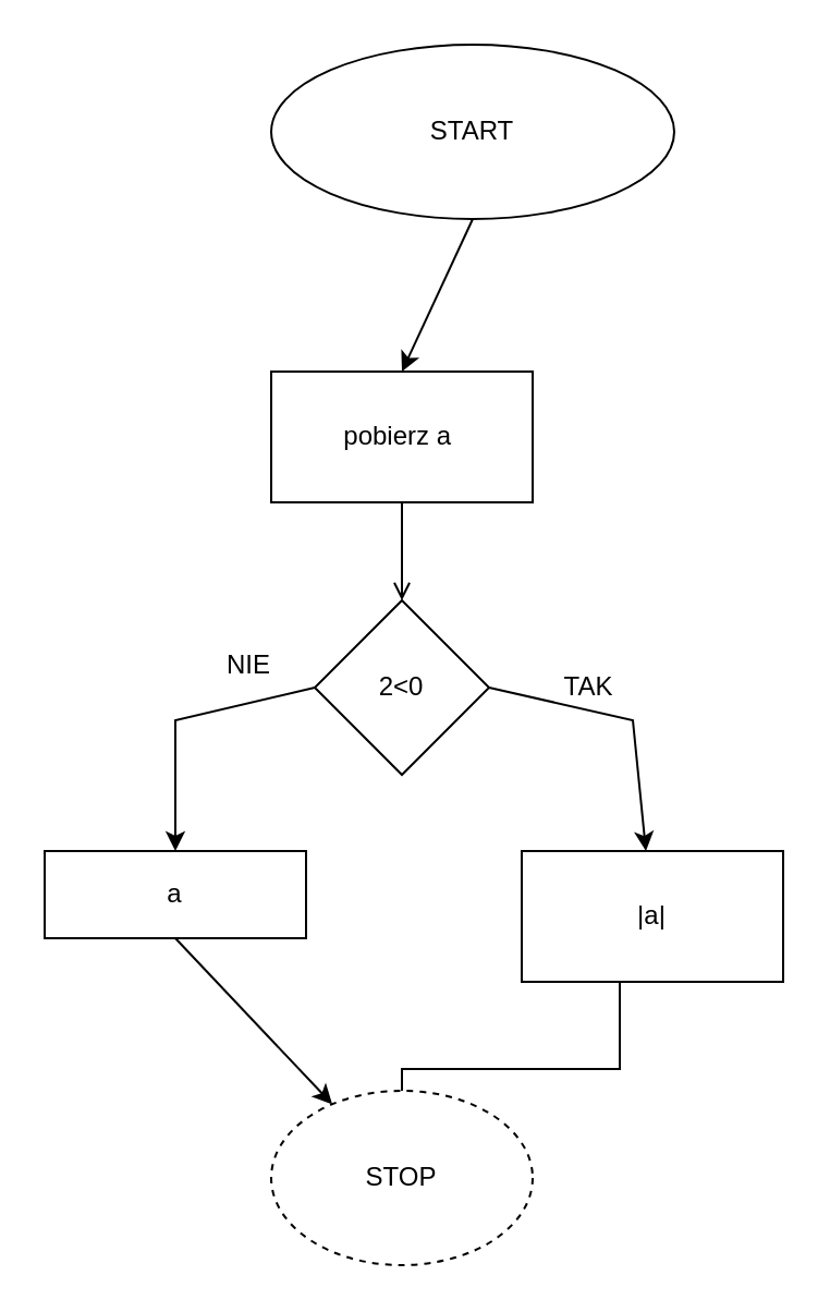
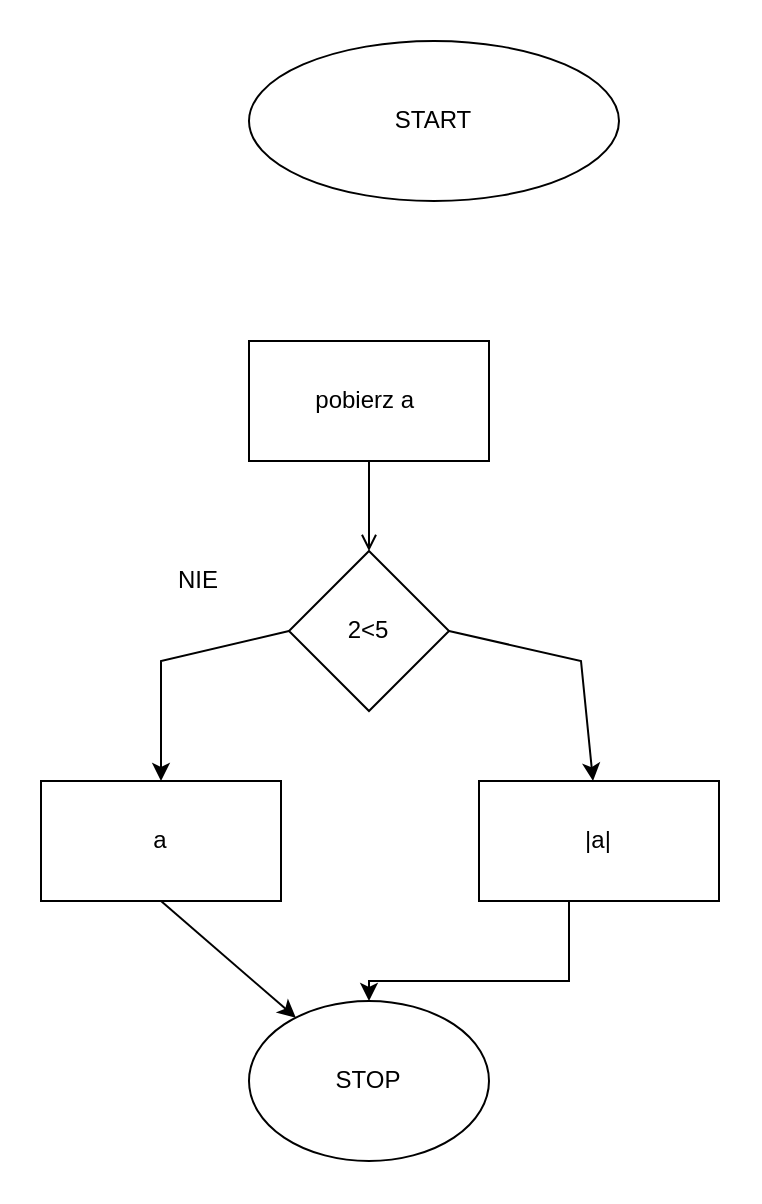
- <mxCell id="9" value="" style="endArrow=classic;html=1;rounded=0;exitX=0.5;exitY=1;exitDx=0;exitDy=0;entryX=0.5;entryY=0;entryDx=0;entryDy=0;" edge="1" parent="1" source="7" target="8"><mxGeometry width="50" height="50" relative="1" as="geometry"><mxPoint x="430" y="410" as="sourcePoint" /><mxPoint x="240" y="350" as="targetPoint" /></mxGeometry></mxCell>
- <mxCell id="5" value="NIE" style="text;html=1;strokeColor=none;fillColor=none;align=center;verticalAlign=middle;whiteSpace=wrap;rounded=0;" vertex="1" parent="1"><mxGeometry x="84" y="290" width="60" height="30" as="geometry" /></mxCell>
+ <mxCell id="5" value="NIE" style="text;html=1;strokeColor=none;fillColor=none;align=center;verticalAlign=middle;whiteSpace=wrap;rounded=0;" vertex="1" parent="1"><mxGeometry x="69" y="275" width="60" height="30" as="geometry" /></mxCell>
- <mxCell id="2" value="2&amp;lt;0" style="rhombus;whiteSpace=wrap;html=1;" vertex="1" parent="1"><mxGeometry x="144" y="275" width="80" height="80" as="geometry" /></mxCell>
+ <mxCell id="2" value="2&amp;lt;5" style="rhombus;whiteSpace=wrap;html=1;" vertex="1" parent="1"><mxGeometry x="144" y="275" width="80" height="80" as="geometry" /></mxCell>
- <mxCell id="6" value="TAK" style="text;html=1;strokeColor=none;fillColor=none;align=center;verticalAlign=middle;whiteSpace=wrap;rounded=0;" vertex="1" parent="1"><mxGeometry x="240" y="300" width="60" height="30" as="geometry" /></mxCell>
- <mxCell id="11" value="a" style="rounded=0;whiteSpace=wrap;html=1;" vertex="1" parent="1"><mxGeometry x="20" y="390" width="120" height="40" as="geometry" /></mxCell>
+ <mxCell id="11" value="a" style="rounded=0;whiteSpace=wrap;html=1;" vertex="1" parent="1"><mxGeometry x="20" y="390" width="120" height="60" as="geometry" /></mxCell>
- <mxCell id="12" value="" style="edgeStyle=orthogonalEdgeStyle;rounded=0;orthogonalLoop=1;jettySize=auto;html=1;endArrow=none;" edge="1" parent="1" source="13" target="14"><mxGeometry relative="1" as="geometry"><Array as="points"><mxPoint x="284" y="490" /><mxPoint x="184" y="490" /></Array></mxGeometry></mxCell>
+ <mxCell id="12" value="" style="edgeStyle=orthogonalEdgeStyle;rounded=0;orthogonalLoop=1;jettySize=auto;html=1;" edge="1" parent="1" source="13" target="14"><mxGeometry relative="1" as="geometry"><Array as="points"><mxPoint x="284" y="490" /><mxPoint x="184" y="490" /></Array></mxGeometry></mxCell>
- <mxCell id="14" value="STOP" style="ellipse;whiteSpace=wrap;html=1;dashed=1;" vertex="1" parent="1"><mxGeometry x="124" y="500" width="120" height="80" as="geometry" /></mxCell>
+ <mxCell id="14" value="STOP" style="ellipse;whiteSpace=wrap;html=1;" vertex="1" parent="1"><mxGeometry x="124" y="500" width="120" height="80" as="geometry" /></mxCell>
